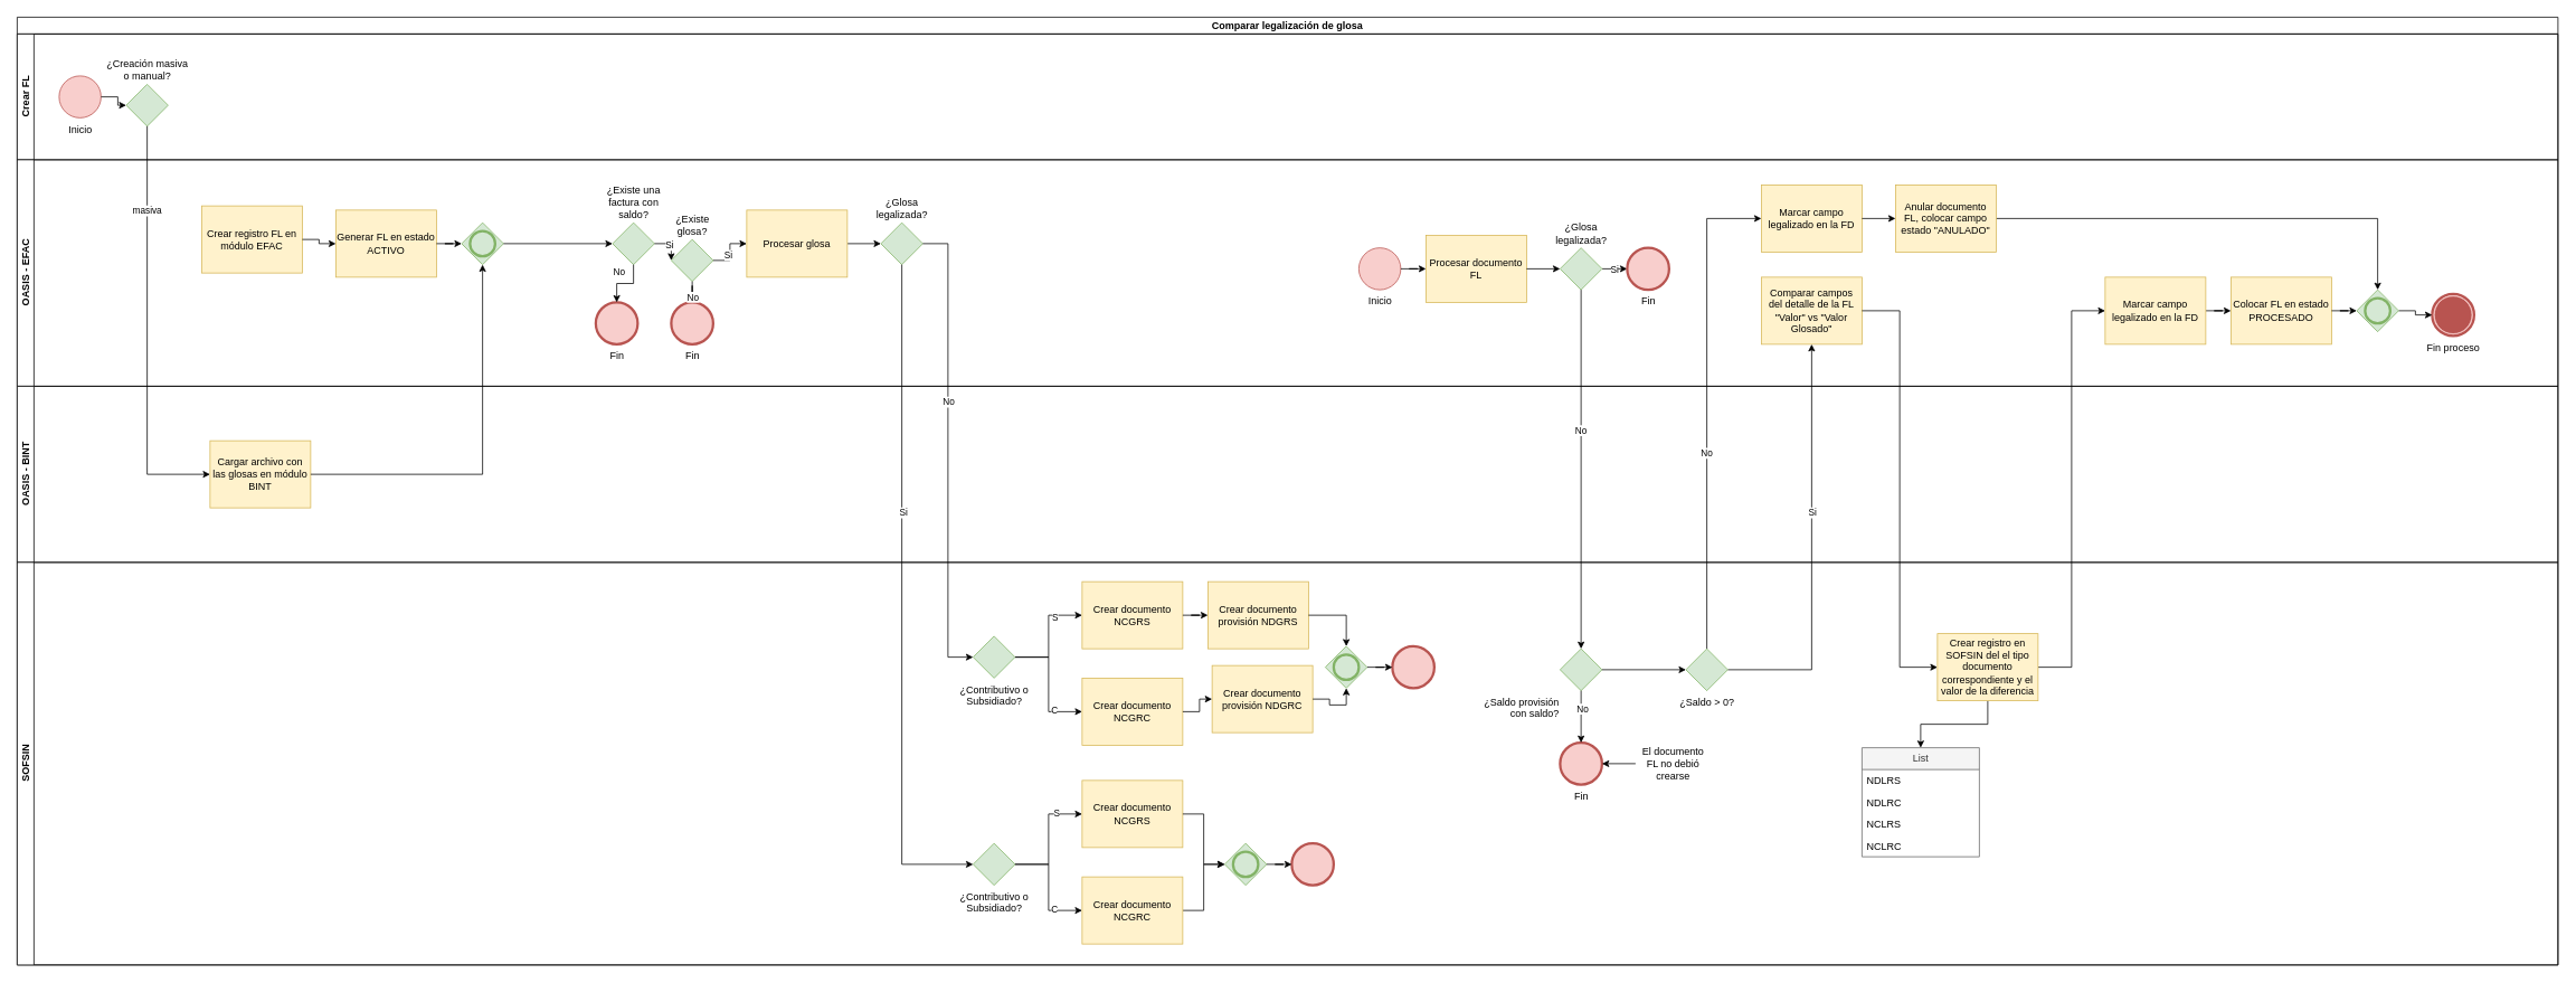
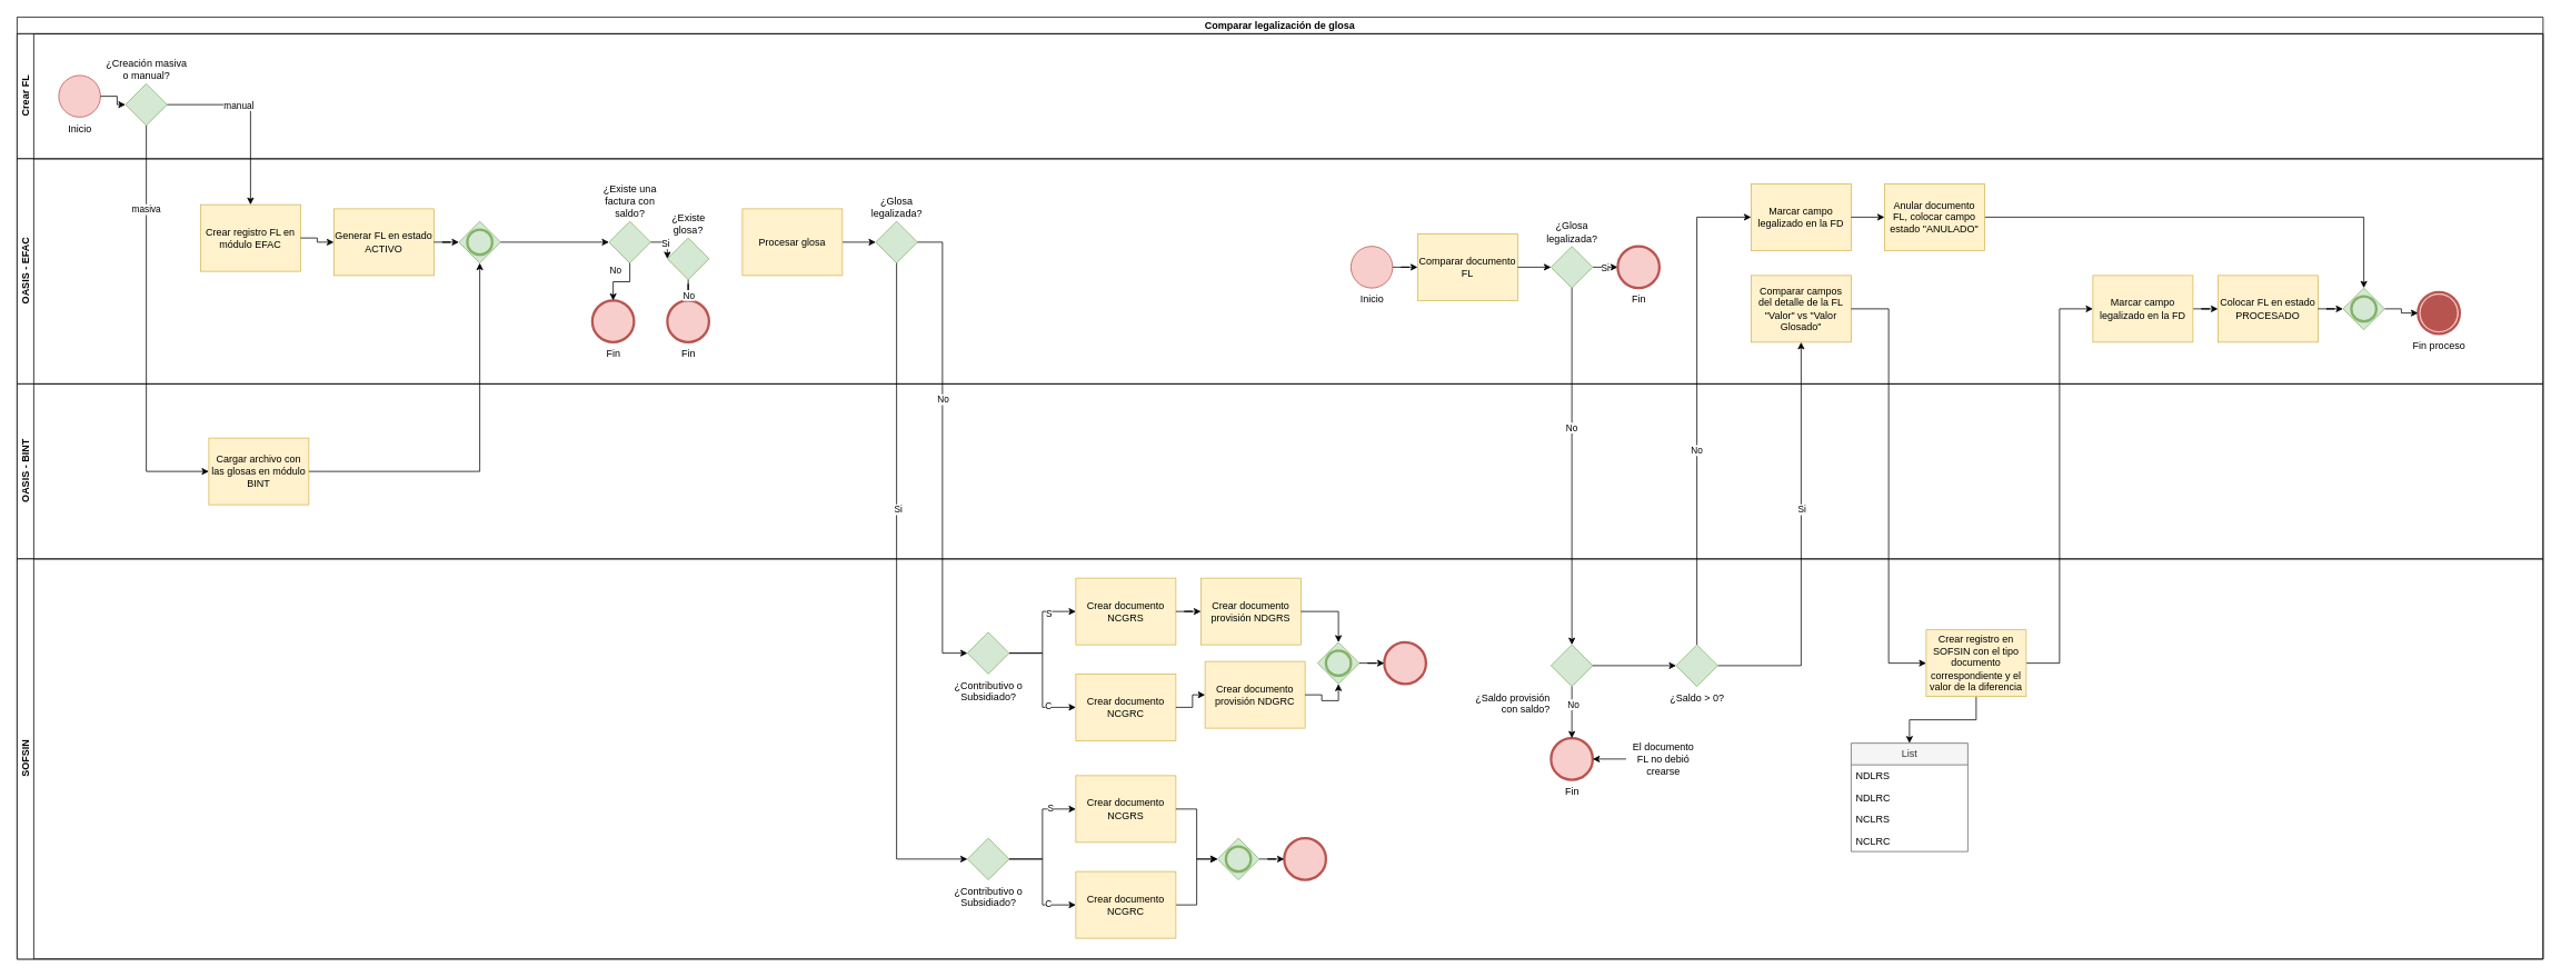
+ <mxCell id="51" style="edgeStyle=orthogonalEdgeStyle;rounded=0;orthogonalLoop=1;jettySize=auto;html=1;" edge="1" parent="2" source="5" target="11"><mxGeometry relative="1" as="geometry"><mxPoint x="300" y="220" as="targetPoint" /></mxGeometry></mxCell>
+ <mxCell id="52" value="manual" style="edgeLabel;html=1;align=center;verticalAlign=middle;resizable=0;points=[];" vertex="1" connectable="0" parent="51"><mxGeometry x="-0.226" relative="1" as="geometry"><mxPoint as="offset" /></mxGeometry></mxCell>
- <mxCell id="25" style="edgeStyle=orthogonalEdgeStyle;rounded=0;orthogonalLoop=1;jettySize=auto;html=1;entryX=0;entryY=0.5;entryDx=0;entryDy=0;entryPerimeter=0;" edge="1" parent="7" source="18" target="28"><mxGeometry relative="1" as="geometry"><mxPoint x="890" y="100" as="targetPoint" /></mxGeometry></mxCell>
- <mxCell id="26" value="Si" style="edgeLabel;html=1;align=center;verticalAlign=middle;resizable=0;points=[];" vertex="1" connectable="0" parent="25"><mxGeometry x="-0.1" y="3" relative="1" as="geometry"><mxPoint as="offset" /></mxGeometry></mxCell>
- <mxCell id="42" value="Procesar documento FL" style="points=[[0.25,0,0],[0.5,0,0],[0.75,0,0],[1,0.25,0],[1,0.5,0],[1,0.75,0],[0.75,1,0],[0.5,1,0],[0.25,1,0],[0,0.75,0],[0,0.5,0],[0,0.25,0]];shape=mxgraph.bpmn.task2;whiteSpace=wrap;rectStyle=rounded;size=10;html=1;container=1;expand=0;collapsible=0;taskMarker=abstract;fillColor=#fff2cc;strokeColor=#d6b656;" vertex="1" parent="7"><mxGeometry x="1680" y="90" width="120" height="80" as="geometry" /></mxCell>
+ <mxCell id="42" value="Comparar documento FL" style="points=[[0.25,0,0],[0.5,0,0],[0.75,0,0],[1,0.25,0],[1,0.5,0],[1,0.75,0],[0.75,1,0],[0.5,1,0],[0.25,1,0],[0,0.75,0],[0,0.5,0],[0,0.25,0]];shape=mxgraph.bpmn.task2;whiteSpace=wrap;rectStyle=rounded;size=10;html=1;container=1;expand=0;collapsible=0;taskMarker=abstract;fillColor=#fff2cc;strokeColor=#d6b656;" vertex="1" parent="7"><mxGeometry x="1680" y="90" width="120" height="80" as="geometry" /></mxCell>
- <mxCell id="95" value="Crear registro en SOFSIN del el tipo documento correspondiente y el valor de la diferencia" style="points=[[0.25,0,0],[0.5,0,0],[0.75,0,0],[1,0.25,0],[1,0.5,0],[1,0.75,0],[0.75,1,0],[0.5,1,0],[0.25,1,0],[0,0.75,0],[0,0.5,0],[0,0.25,0]];shape=mxgraph.bpmn.task2;whiteSpace=wrap;rectStyle=rounded;size=10;html=1;container=1;expand=0;collapsible=0;taskMarker=script;fillColor=#fff2cc;strokeColor=#d6b656;" vertex="1" parent="67"><mxGeometry x="2290" y="85.0" width="120" height="80" as="geometry" /></mxCell>
+ <mxCell id="95" value="Crear registro en SOFSIN con el tipo documento correspondiente y el valor de la diferencia" style="points=[[0.25,0,0],[0.5,0,0],[0.75,0,0],[1,0.25,0],[1,0.5,0],[1,0.75,0],[0.75,1,0],[0.5,1,0],[0.25,1,0],[0,0.75,0],[0,0.5,0],[0,0.25,0]];shape=mxgraph.bpmn.task2;whiteSpace=wrap;rectStyle=rounded;size=10;html=1;container=1;expand=0;collapsible=0;taskMarker=script;fillColor=#fff2cc;strokeColor=#d6b656;" vertex="1" parent="67"><mxGeometry x="2290" y="85.0" width="120" height="80" as="geometry" /></mxCell>
